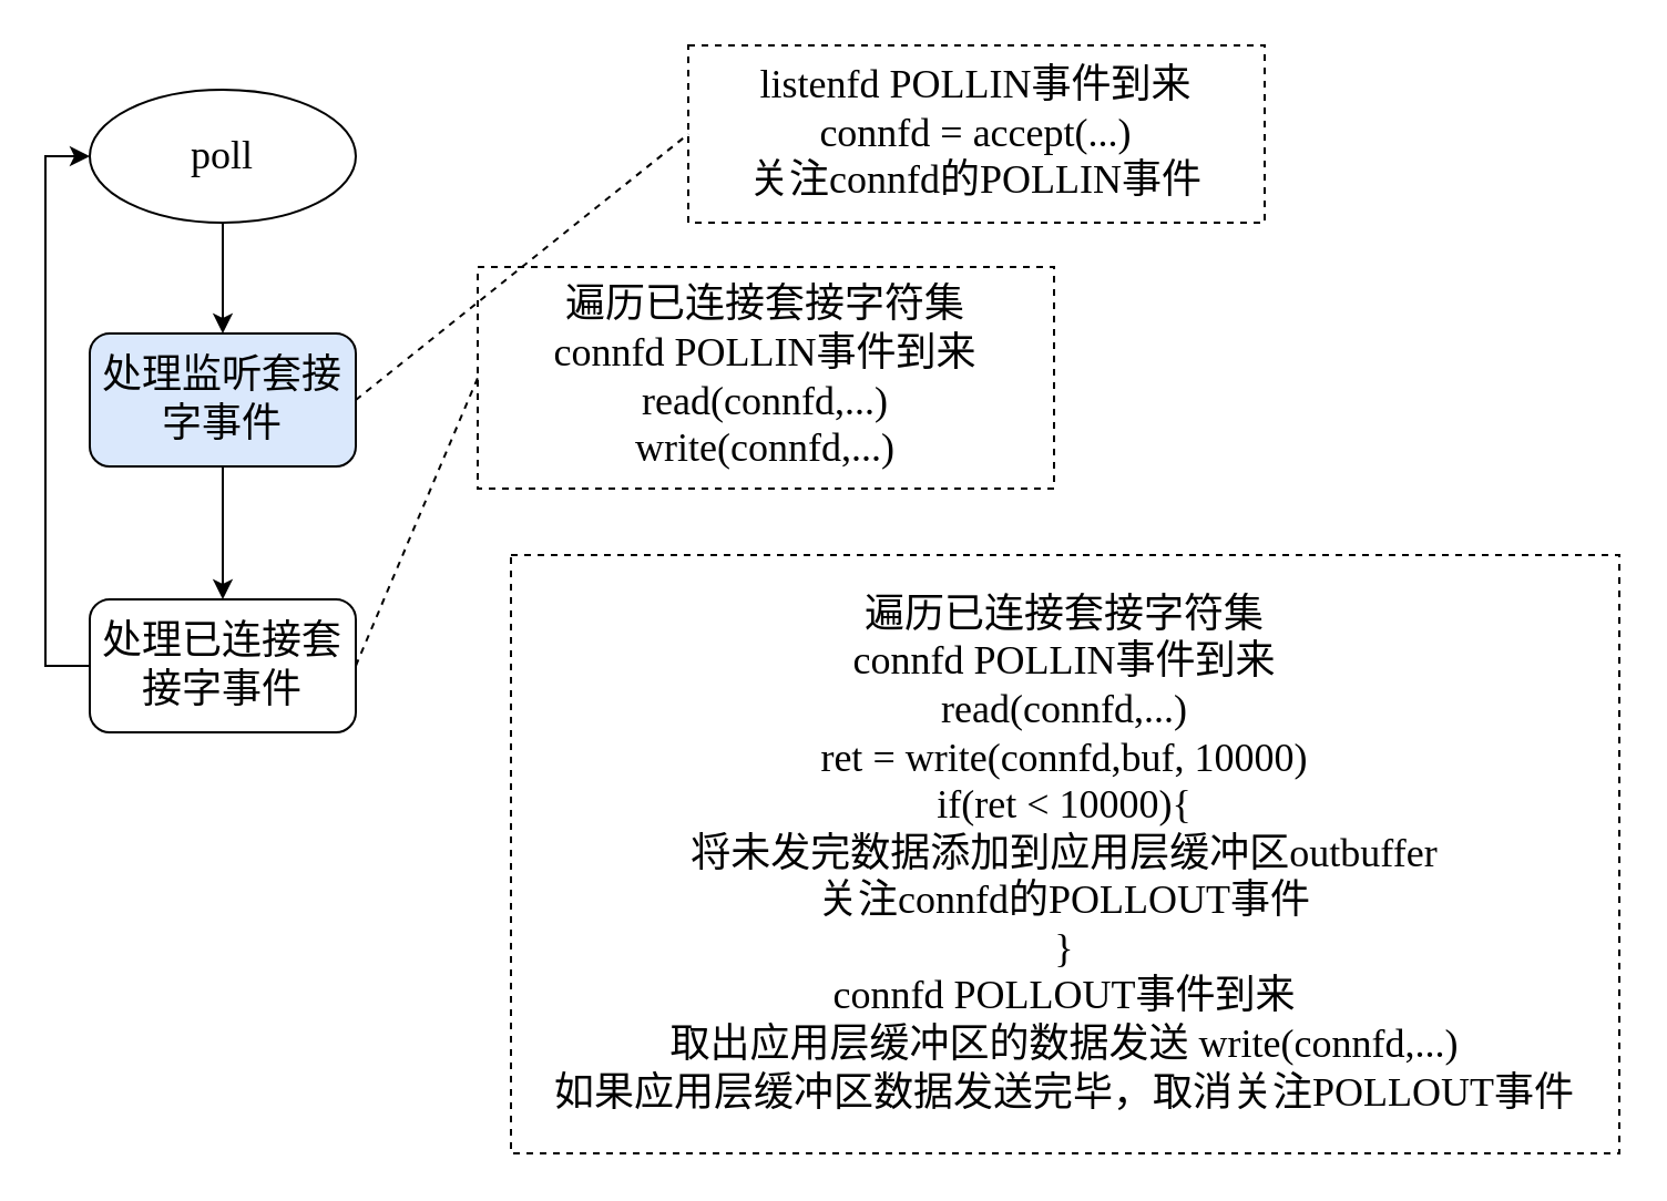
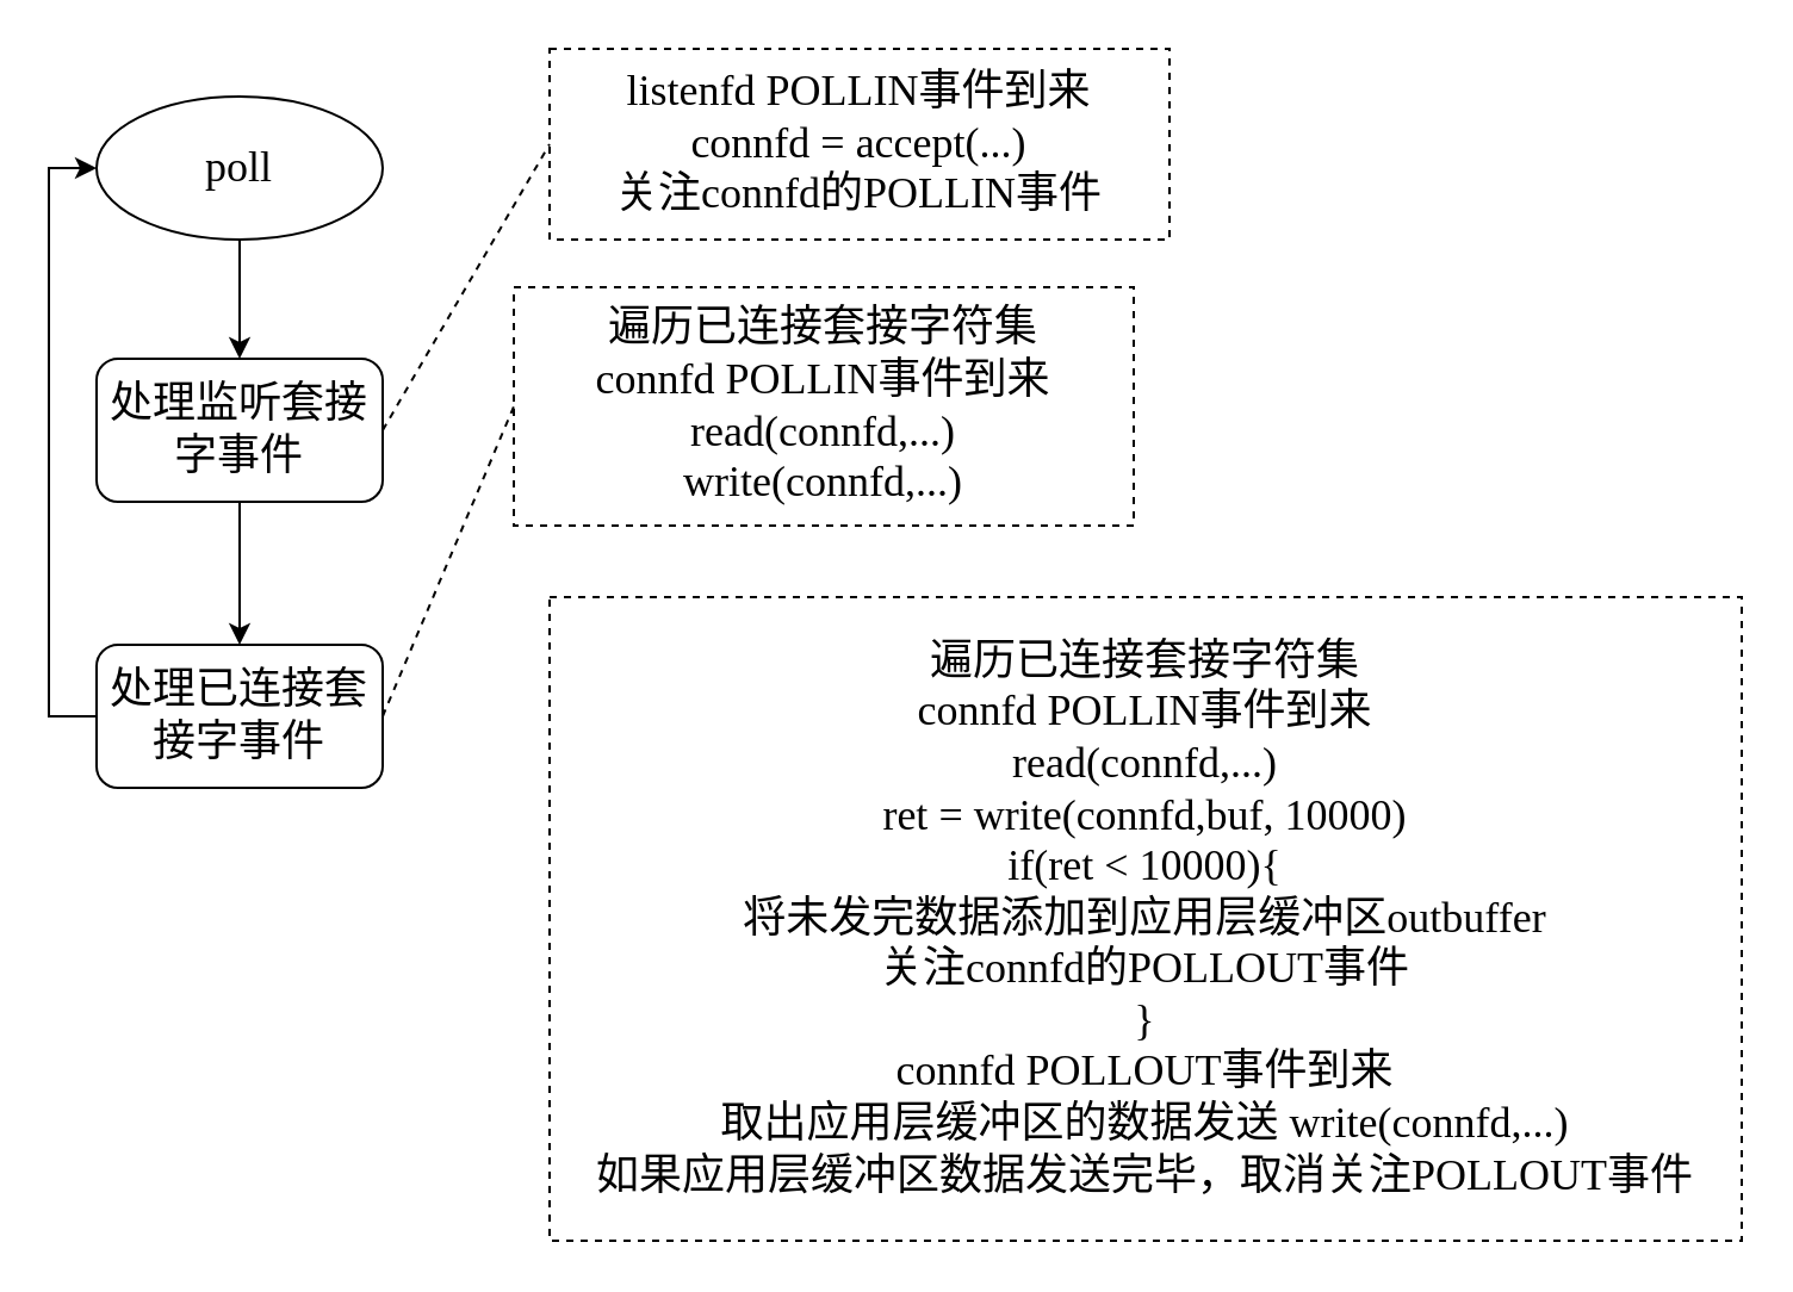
- <mxCell id="8" value="listenfd POLLIN事件到来&lt;br&gt;connfd = accept(...)&lt;br&gt;关注connfd的POLLIN事件" style="text;html=1;align=center;verticalAlign=middle;whiteSpace=wrap;rounded=0;fontFamily=Comic Sans MS;fontSize=18;strokeColor=#000000;dashed=1;" parent="1" vertex="1"><mxGeometry x="310" y="20" width="260" height="80" as="geometry" /></mxCell>
+ <mxCell id="8" value="listenfd POLLIN事件到来&lt;br&gt;connfd = accept(...)&lt;br&gt;关注connfd的POLLIN事件" style="text;html=1;align=center;verticalAlign=middle;whiteSpace=wrap;rounded=0;fontFamily=Comic Sans MS;fontSize=18;strokeColor=#000000;dashed=1;" parent="1" vertex="1"><mxGeometry x="230" y="20" width="260" height="80" as="geometry" /></mxCell>
- <mxCell id="5" value="处理监听套接字事件" style="rounded=1;whiteSpace=wrap;html=1;fontFamily=Comic Sans MS;fontSize=18;fillColor=#dae8fc;" parent="1" vertex="1"><mxGeometry x="40" y="150" width="120" height="60" as="geometry" /></mxCell>
+ <mxCell id="5" value="处理监听套接字事件" style="rounded=1;whiteSpace=wrap;html=1;fontFamily=Comic Sans MS;fontSize=18;" parent="1" vertex="1"><mxGeometry x="40" y="150" width="120" height="60" as="geometry" /></mxCell>
